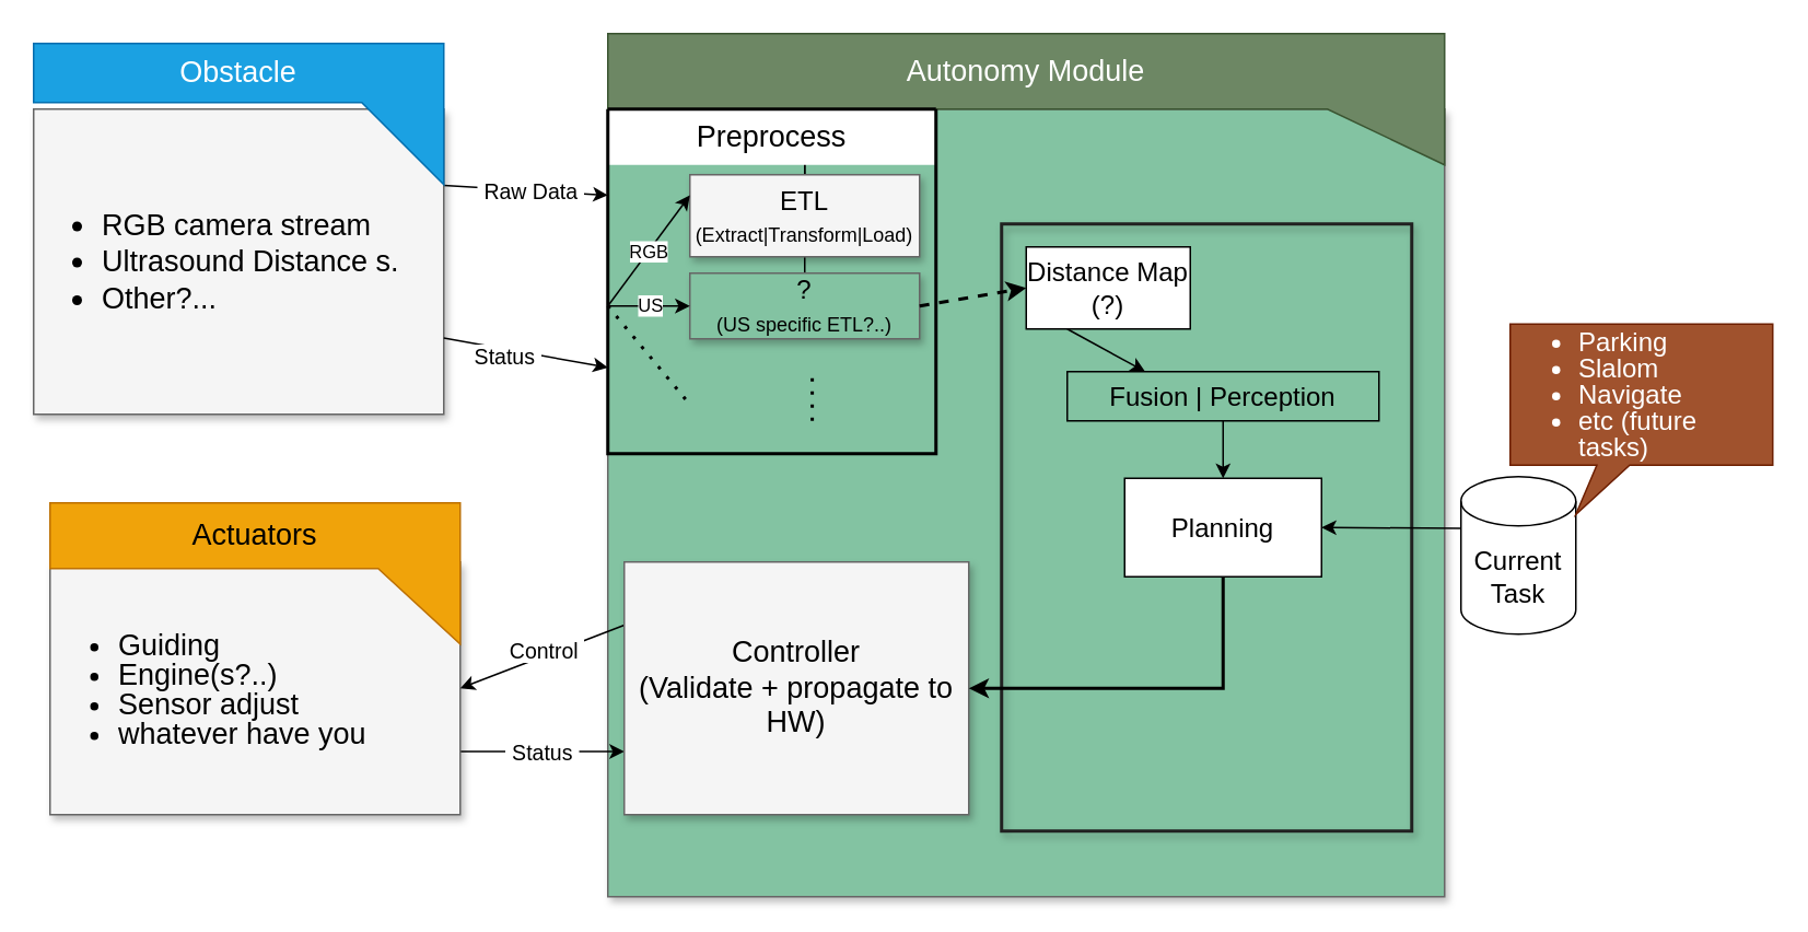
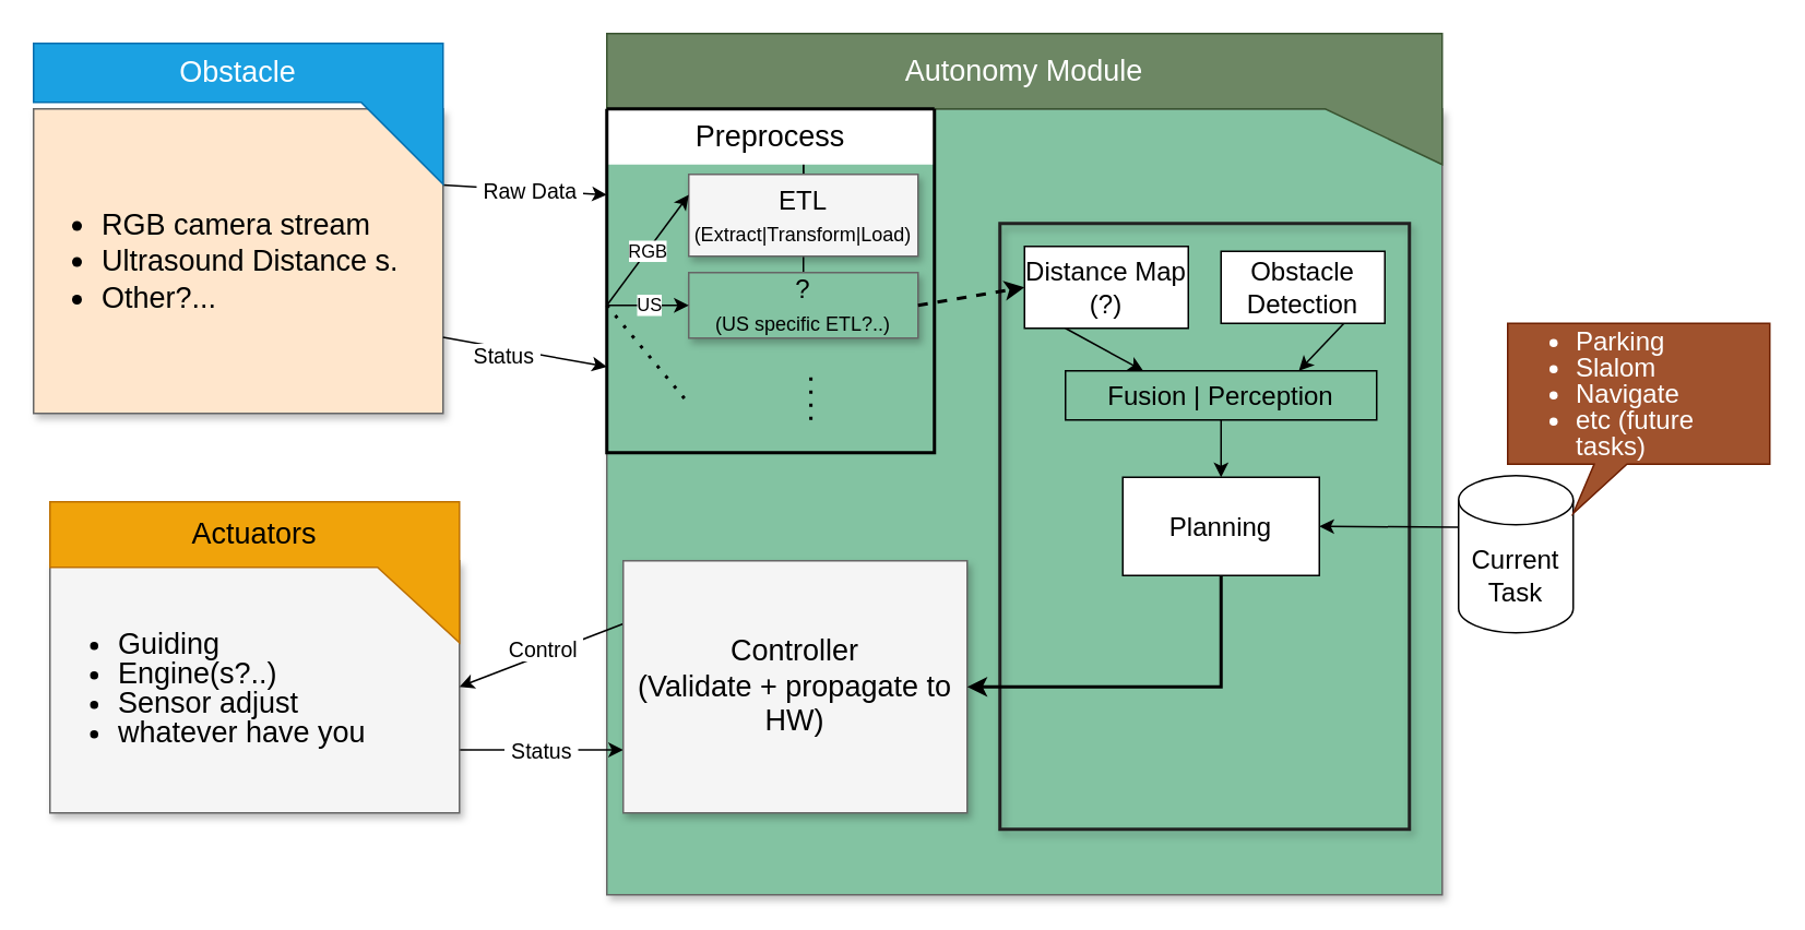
- <mxCell id="12" value="&lt;pre style=&quot;&quot;&gt;&lt;ul&gt;&lt;li style=&quot;&quot;&gt;&lt;font style=&quot;font-size: 18px;&quot; face=&quot;Helvetica&quot;&gt;RGB camera stream&lt;/font&gt;&lt;/li&gt;&lt;li style=&quot;&quot;&gt;&lt;span style=&quot;&quot;&gt;&lt;font face=&quot;Helvetica&quot; style=&quot;font-size: 18px;&quot;&gt;Ultrasound Distance s.&lt;/font&gt;&lt;/span&gt;&lt;/li&gt;&lt;li style=&quot;&quot;&gt;&lt;font face=&quot;Helvetica&quot; style=&quot;font-size: 18px;&quot;&gt;Other?...&lt;/font&gt;&lt;/li&gt;&lt;/ul&gt;&lt;/pre&gt;" style="whiteSpace=wrap;html=1;shadow=1;fontSize=18;fillColor=#f5f5f5;strokeColor=#666666;align=left;" vertex="1" parent="1"><mxGeometry x="20" y="66" width="250" height="186" as="geometry" /></mxCell>
+ <mxCell id="12" value="&lt;pre style=&quot;&quot;&gt;&lt;ul&gt;&lt;li style=&quot;&quot;&gt;&lt;font style=&quot;font-size: 18px;&quot; face=&quot;Helvetica&quot;&gt;RGB camera stream&lt;/font&gt;&lt;/li&gt;&lt;li style=&quot;&quot;&gt;&lt;span style=&quot;&quot;&gt;&lt;font face=&quot;Helvetica&quot; style=&quot;font-size: 18px;&quot;&gt;Ultrasound Distance s.&lt;/font&gt;&lt;/span&gt;&lt;/li&gt;&lt;li style=&quot;&quot;&gt;&lt;font face=&quot;Helvetica&quot; style=&quot;font-size: 18px;&quot;&gt;Other?...&lt;/font&gt;&lt;/li&gt;&lt;/ul&gt;&lt;/pre&gt;" style="whiteSpace=wrap;html=1;shadow=1;fontSize=18;fillColor=#ffe6cc;strokeColor=#666666;align=left;" vertex="1" parent="1"><mxGeometry x="20" y="66" width="250" height="186" as="geometry" /></mxCell>
+ <mxCell id="34" value="&lt;div style=&quot;font-size: 16px;&quot;&gt;&lt;font style=&quot;font-size: 16px;&quot;&gt;Obstacle&lt;/font&gt;&lt;/div&gt;&lt;font style=&quot;font-size: 16px;&quot;&gt;Detection&lt;/font&gt;" style="rounded=0;whiteSpace=wrap;html=1;" vertex="1" parent="1"><mxGeometry x="745" y="153" width="100" height="44" as="geometry" /></mxCell>
+ <mxCell id="33" style="rounded=0;orthogonalLoop=1;jettySize=auto;html=1;exitX=0.75;exitY=1;exitDx=0;exitDy=0;entryX=0.75;entryY=0;entryDx=0;entryDy=0;" edge="1" parent="1" source="34" target="37"><mxGeometry relative="1" as="geometry" /></mxCell>
